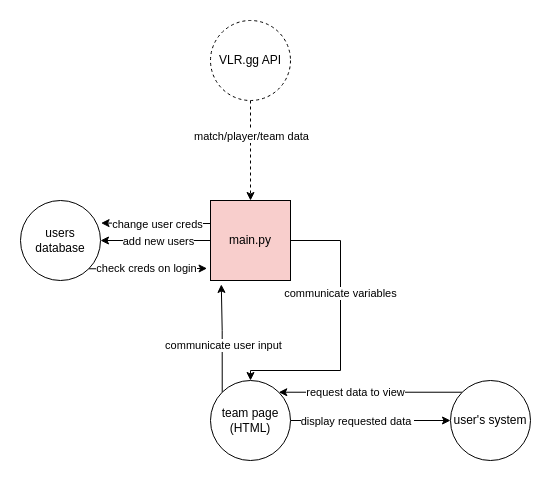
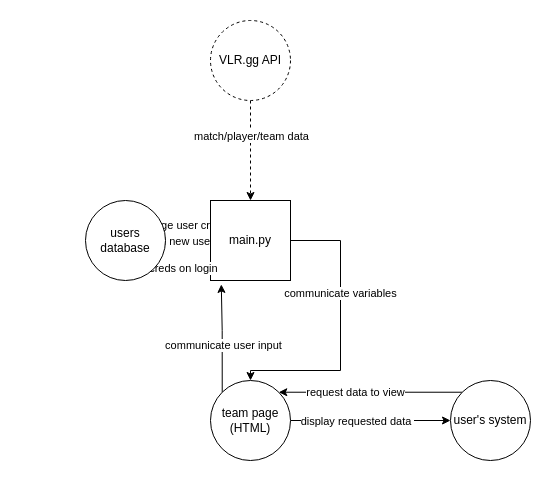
- <mxCell id="11" value="users database" style="ellipse;whiteSpace=wrap;html=1;aspect=fixed;" vertex="1" parent="1"><mxGeometry x="20" y="200" width="80" height="80" as="geometry" /></mxCell>
+ <mxCell id="11" value="users database" style="ellipse;whiteSpace=wrap;html=1;aspect=fixed;" vertex="1" parent="1"><mxGeometry x="85" y="200" width="80" height="80" as="geometry" /></mxCell>
- <mxCell id="8" value="main.py" style="whiteSpace=wrap;html=1;aspect=fixed;fillColor=#f8cecc;" vertex="1" parent="1"><mxGeometry x="210" y="200" width="80" height="80" as="geometry" /></mxCell>
+ <mxCell id="8" value="main.py" style="whiteSpace=wrap;html=1;aspect=fixed;" vertex="1" parent="1"><mxGeometry x="210" y="200" width="80" height="80" as="geometry" /></mxCell>
